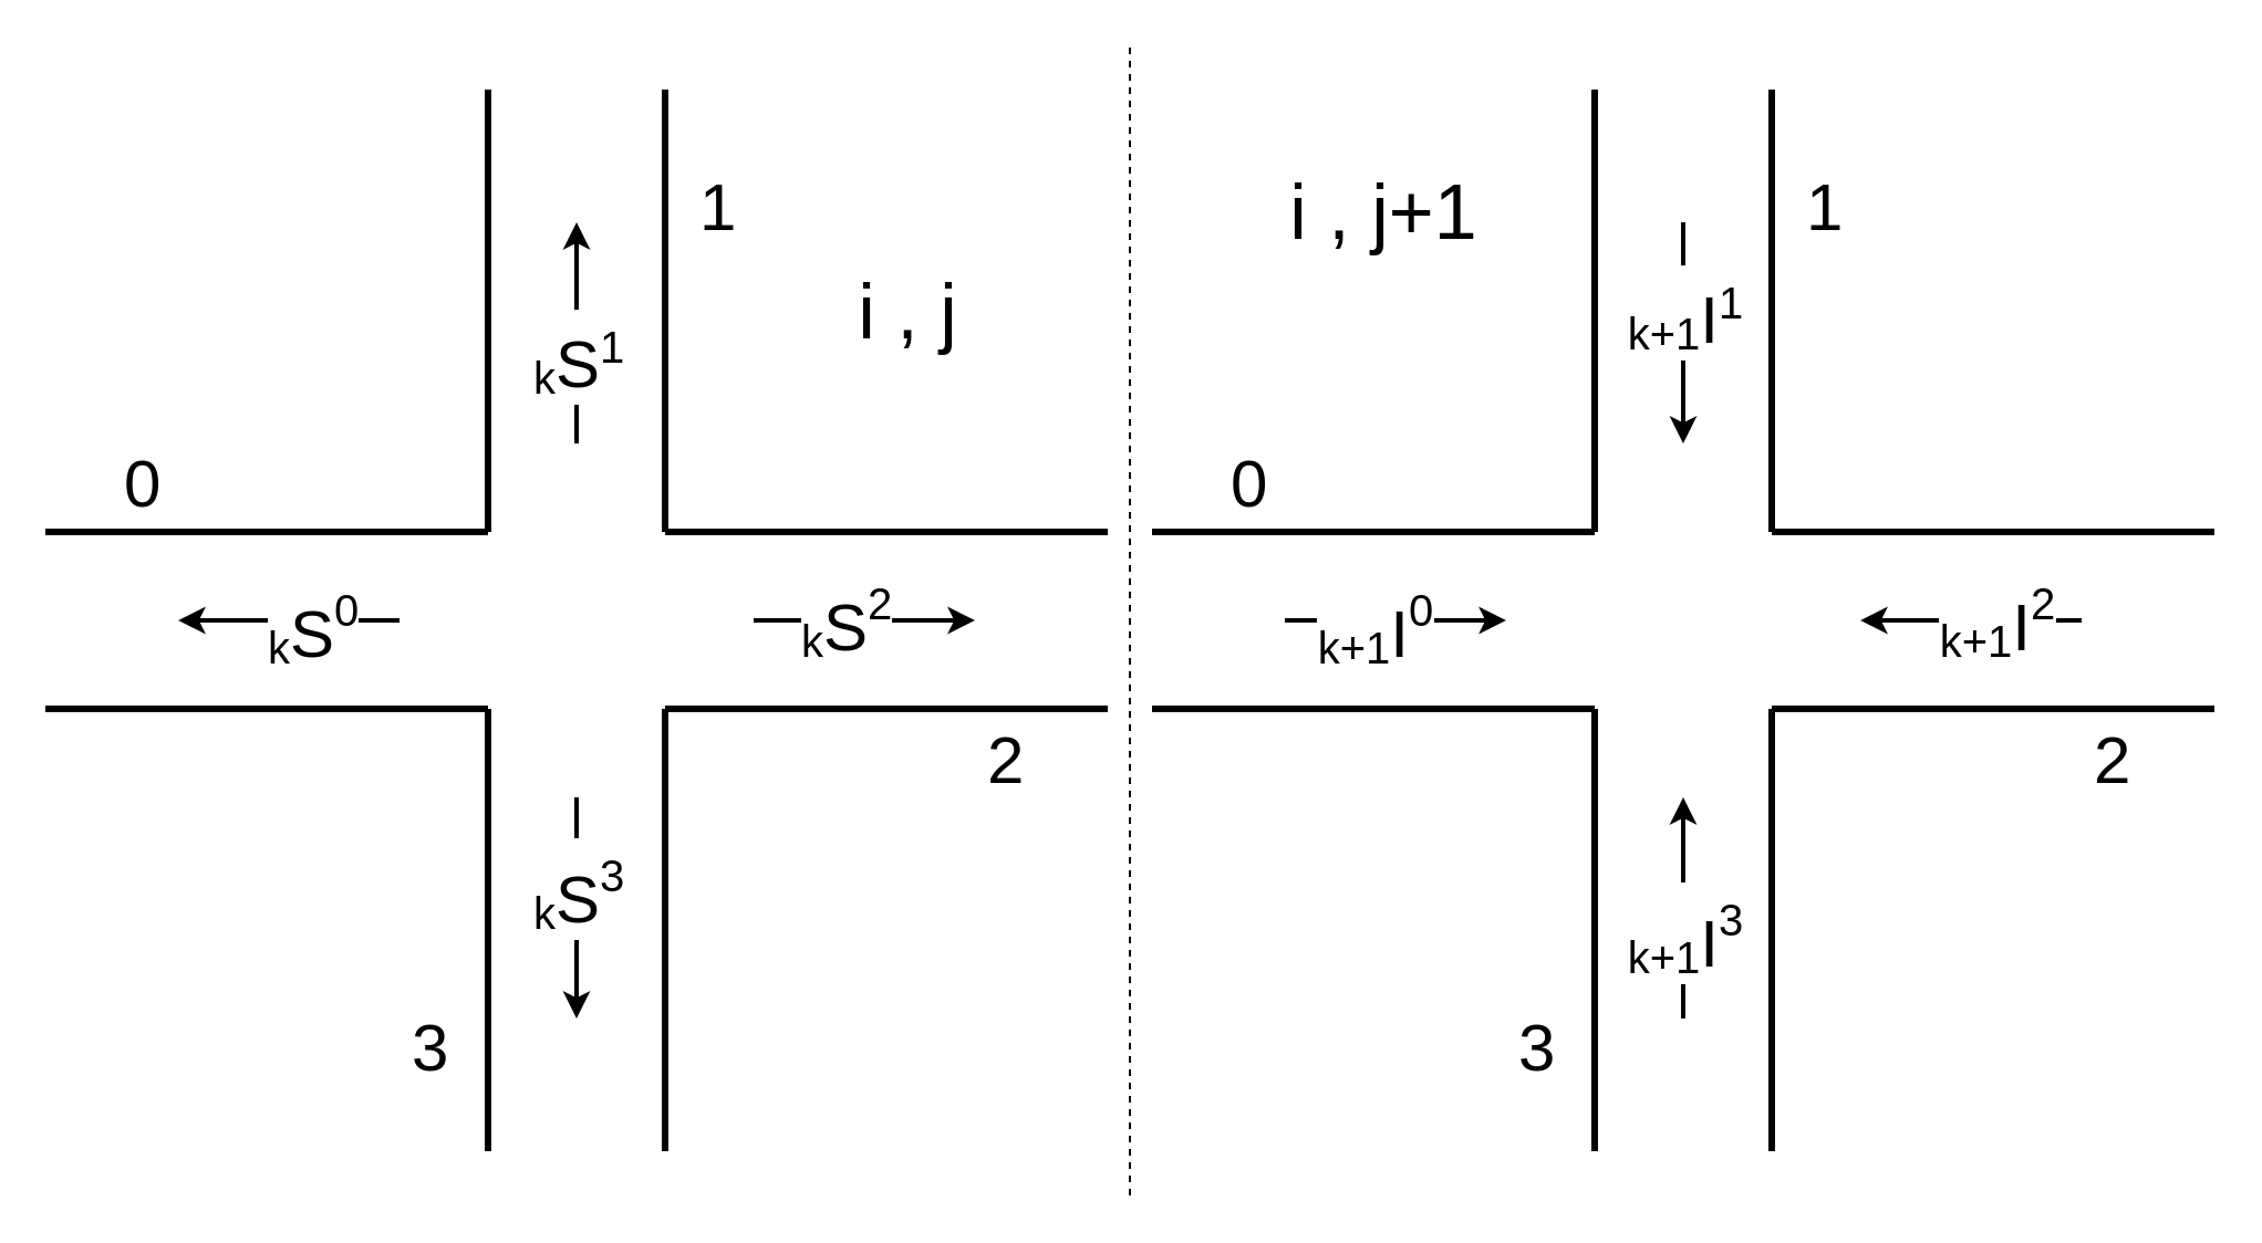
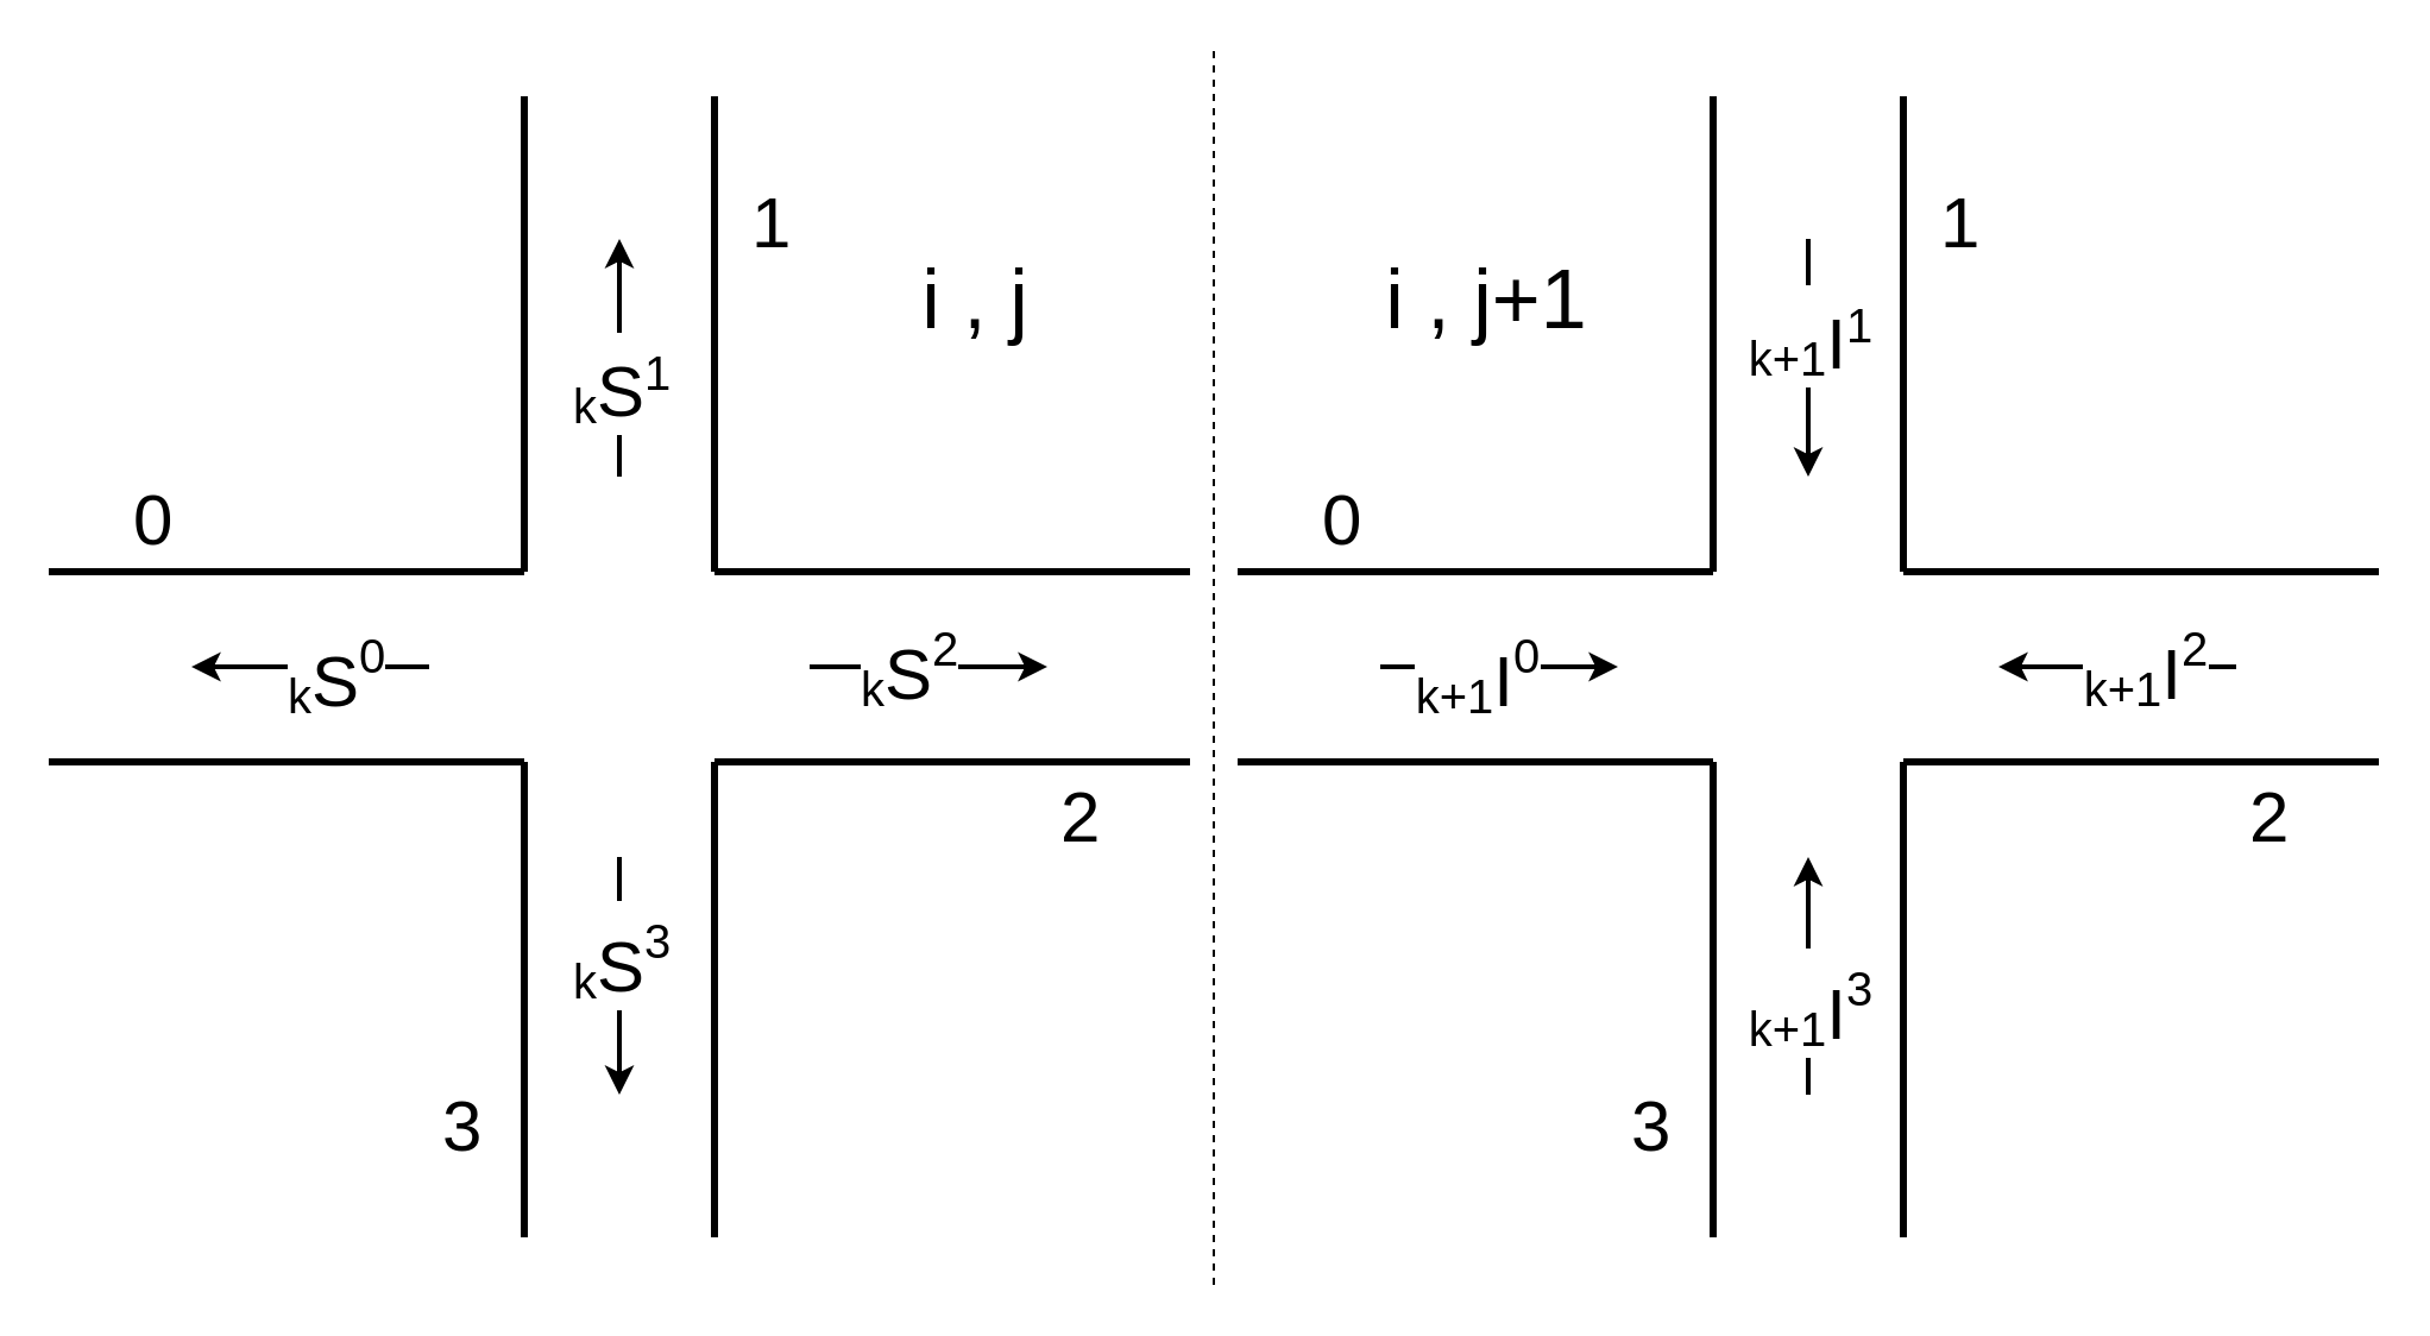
- <mxCell id="24" value="&lt;font style=&quot;font-size: 35px&quot;&gt;i , j+1&lt;/font&gt;" style="text;html=1;strokeColor=none;fillColor=none;align=center;verticalAlign=middle;whiteSpace=wrap;rounded=0;" parent="1" vertex="1"><mxGeometry x="580" y="80" width="90" height="30" as="geometry" /></mxCell>
+ <mxCell id="24" value="&lt;font style=&quot;font-size: 35px&quot;&gt;i , j+1&lt;/font&gt;" style="text;html=1;strokeColor=none;fillColor=none;align=center;verticalAlign=middle;whiteSpace=wrap;rounded=0;" parent="1" vertex="1"><mxGeometry x="580" y="110" width="90" height="30" as="geometry" /></mxCell>
- <mxCell id="23" value="&lt;font style=&quot;font-size: 35px&quot;&gt;i , j&lt;/font&gt;" style="text;html=1;strokeColor=none;fillColor=none;align=center;verticalAlign=middle;whiteSpace=wrap;rounded=0;" parent="1" vertex="1"><mxGeometry x="380" y="125" width="60" height="30" as="geometry" /></mxCell>
+ <mxCell id="23" value="&lt;font style=&quot;font-size: 35px&quot;&gt;i , j&lt;/font&gt;" style="text;html=1;strokeColor=none;fillColor=none;align=center;verticalAlign=middle;whiteSpace=wrap;rounded=0;" parent="1" vertex="1"><mxGeometry x="380" y="110" width="60" height="30" as="geometry" /></mxCell>
